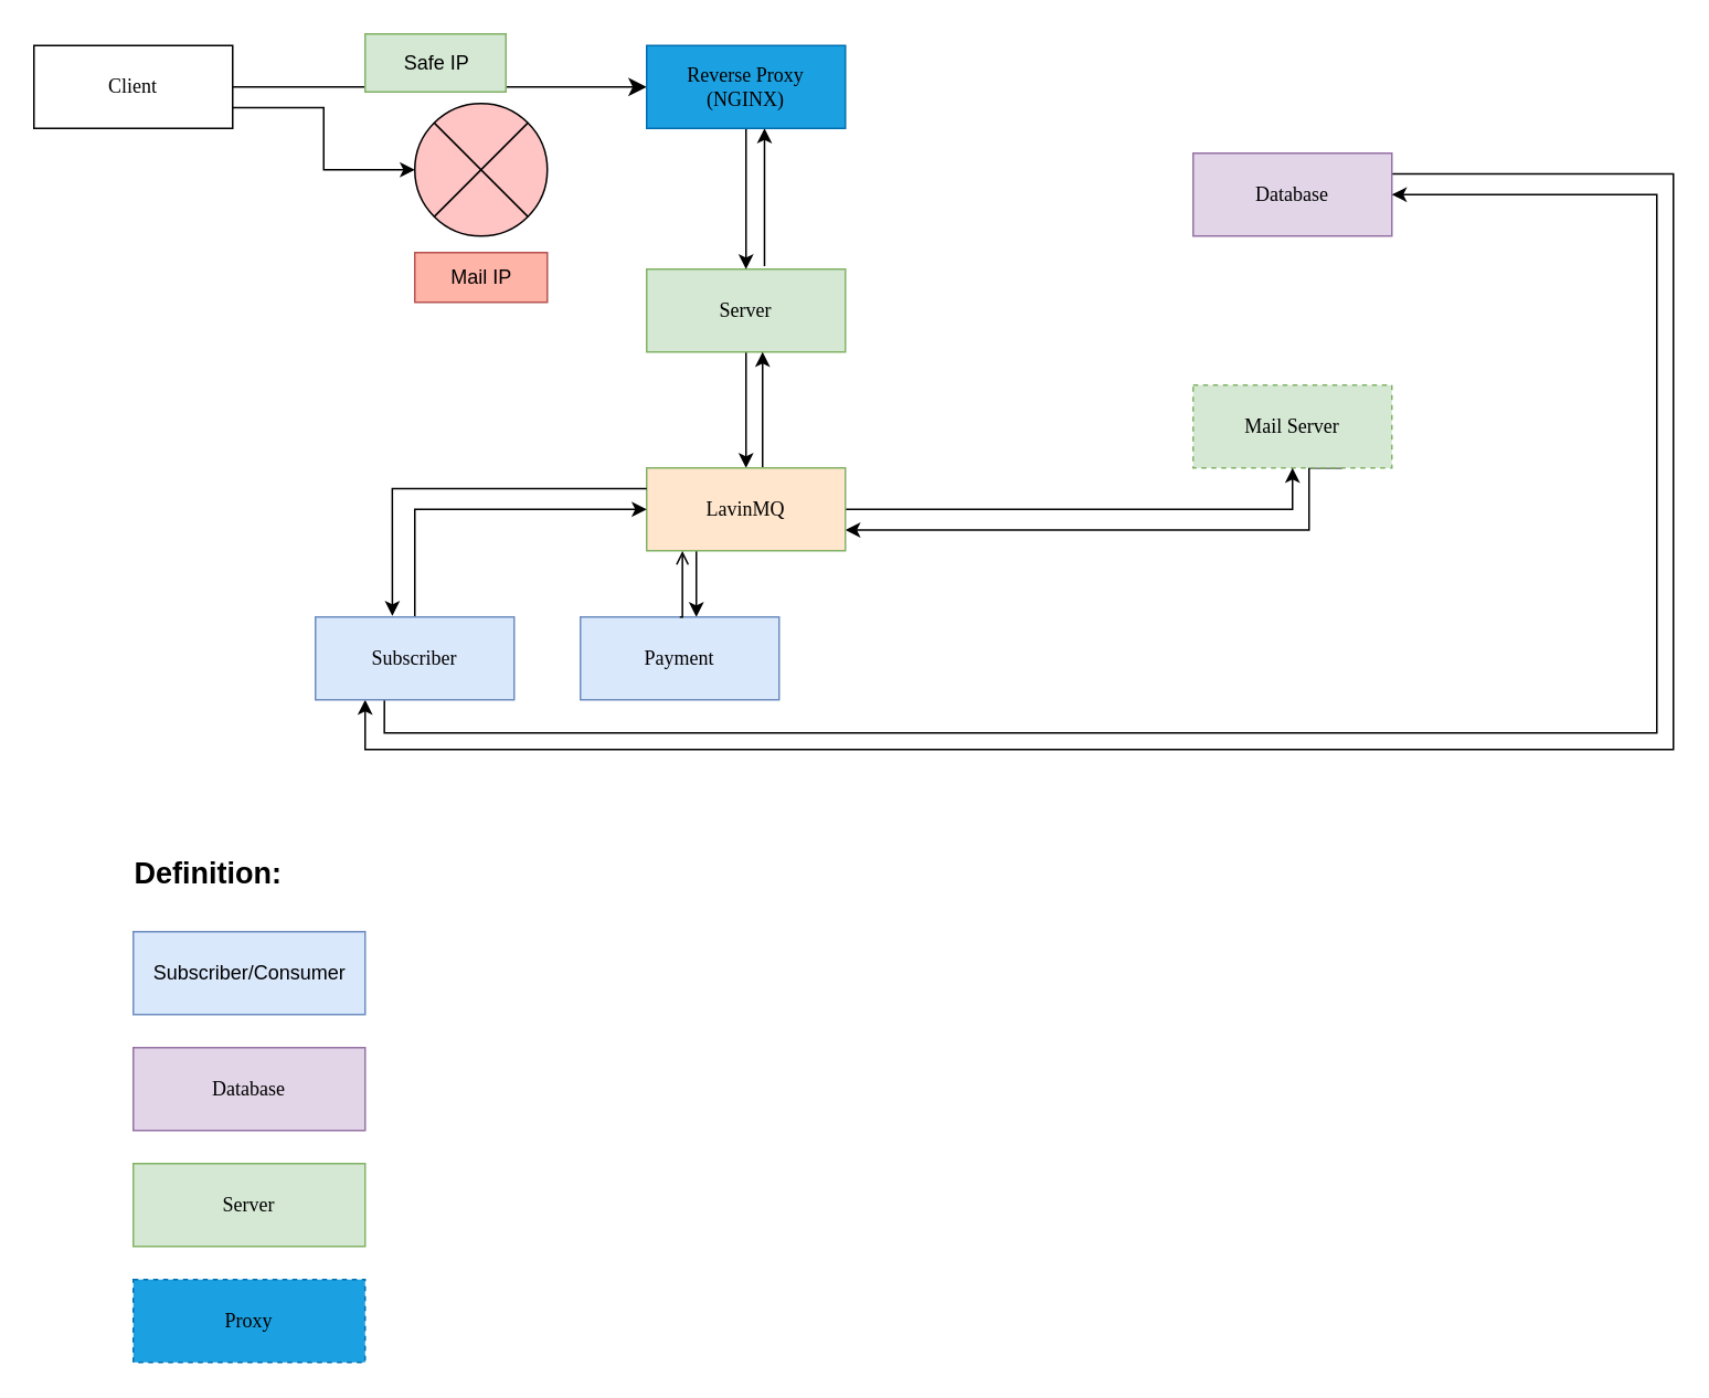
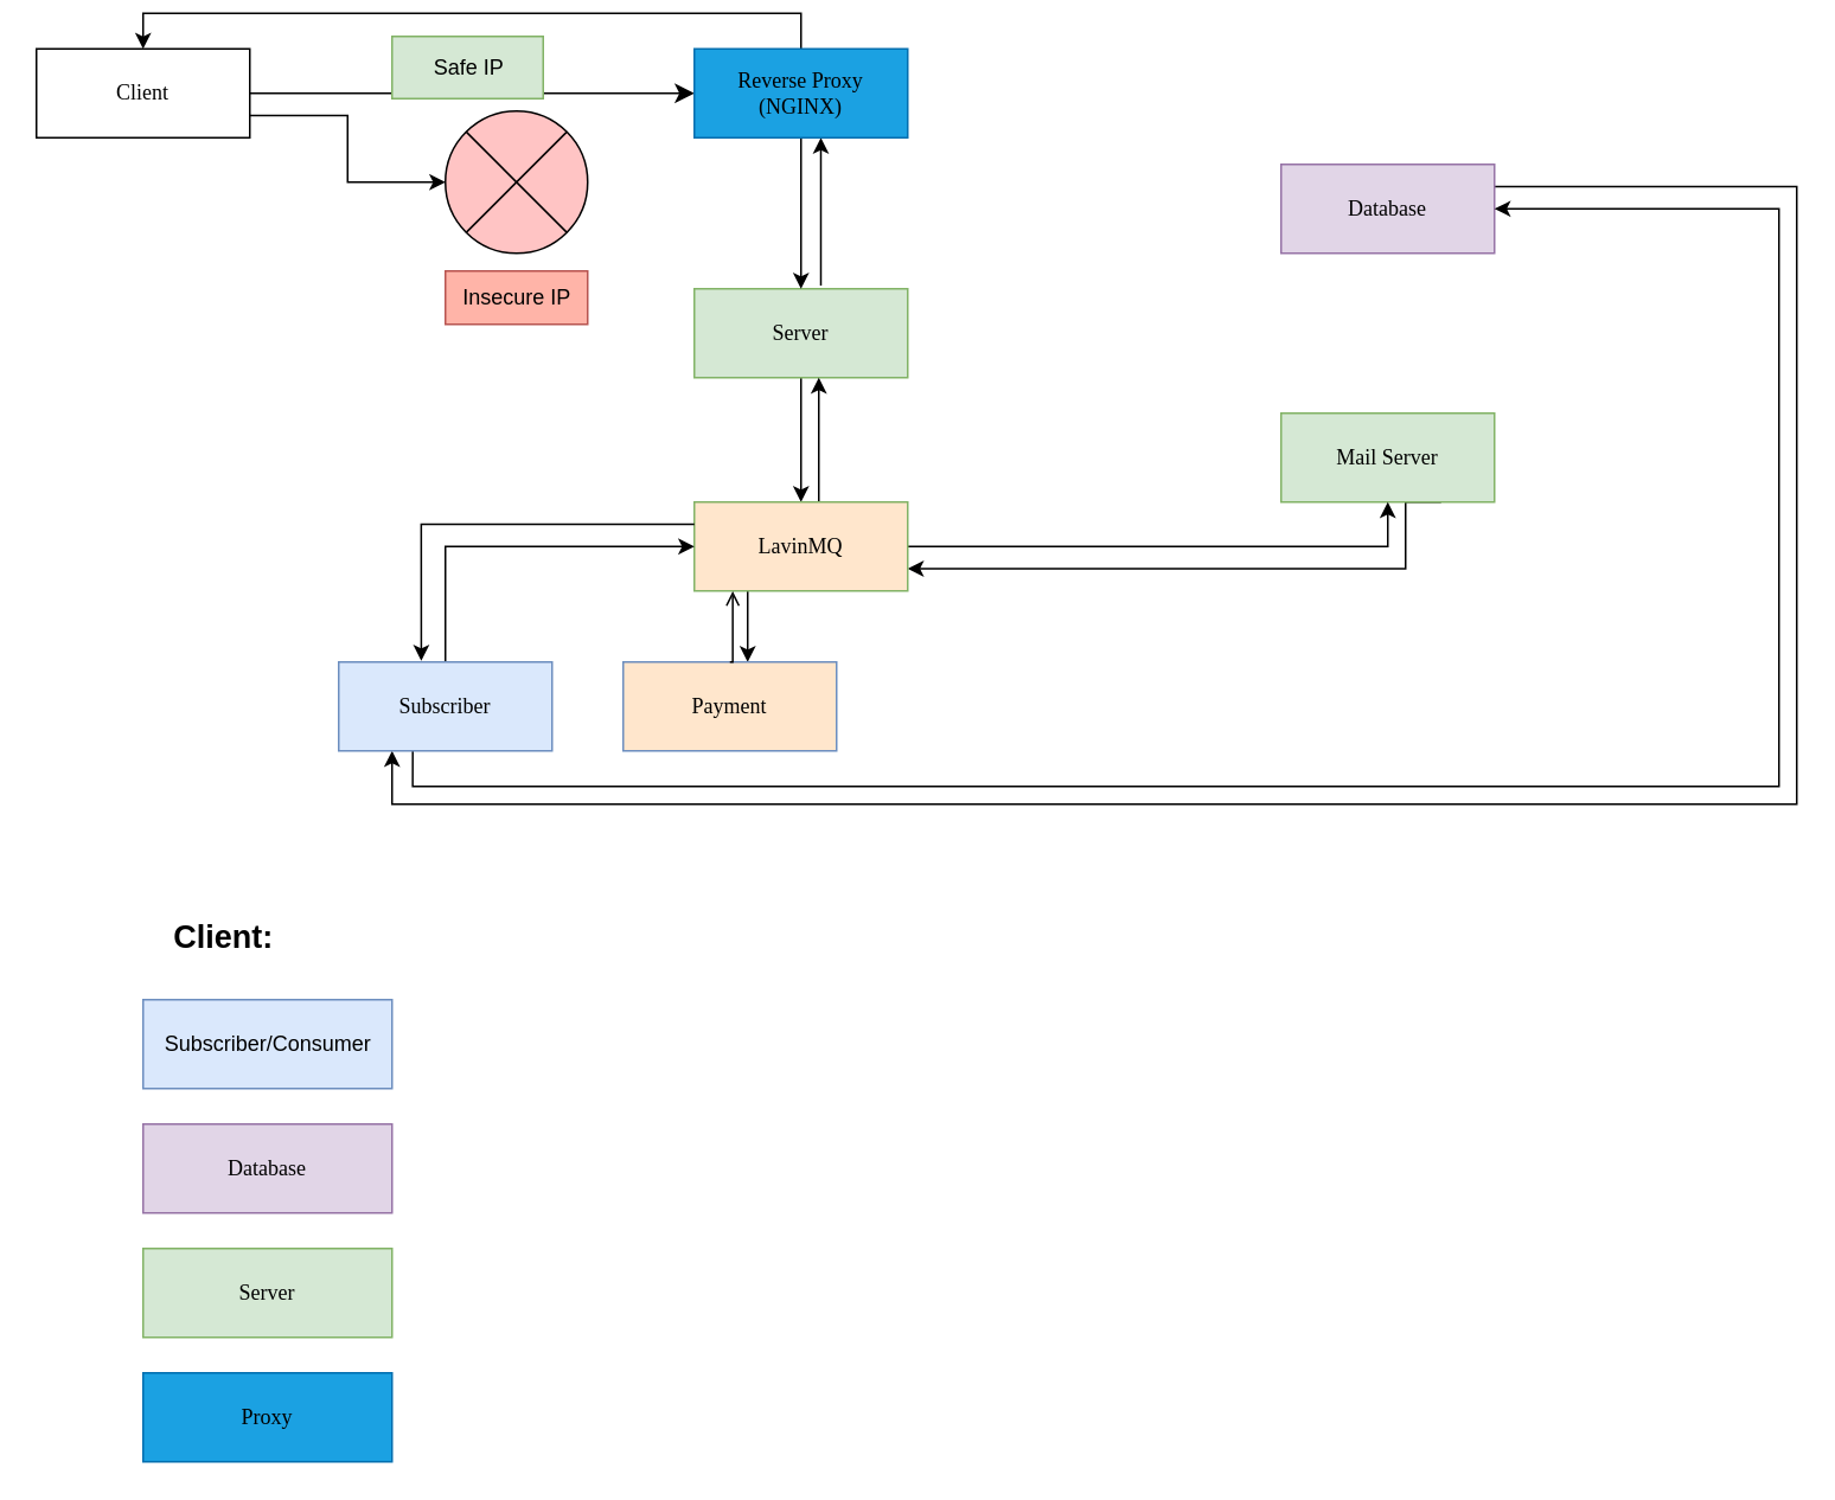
+ <mxCell id="9" style="edgeStyle=orthogonalEdgeStyle;rounded=0;orthogonalLoop=1;jettySize=auto;html=1;exitX=0.5;exitY=0;exitDx=0;exitDy=0;entryX=0.5;entryY=0;entryDx=0;entryDy=0;" parent="1" source="10" target="7" edge="1"><mxGeometry relative="1" as="geometry" /></mxCell>
- <mxCell id="16" value="Mail IP" style="text;html=1;align=center;verticalAlign=middle;resizable=0;points=[];autosize=1;strokeColor=#b85450;fillColor=#FFB4A8;gradientColor=none;" parent="1" vertex="1"><mxGeometry x="250" y="152" width="80" height="30" as="geometry" /></mxCell>
+ <mxCell id="16" value="Insecure IP" style="text;html=1;align=center;verticalAlign=middle;resizable=0;points=[];autosize=1;strokeColor=#b85450;fillColor=#FFB4A8;gradientColor=none;" parent="1" vertex="1"><mxGeometry x="250" y="152" width="80" height="30" as="geometry" /></mxCell>
- <mxCell id="14" value="Mail Server" style="whiteSpace=wrap;html=1;rounded=0;shadow=0;comic=0;labelBackgroundColor=none;strokeWidth=1;fontFamily=Verdana;fontSize=12;align=center;fillColor=#d5e8d4;strokeColor=#82b366;dashed=1;" parent="1" vertex="1"><mxGeometry x="720" y="232" width="120" height="50" as="geometry" /></mxCell>
+ <mxCell id="14" value="Mail Server" style="whiteSpace=wrap;html=1;rounded=0;shadow=0;comic=0;labelBackgroundColor=none;strokeWidth=1;fontFamily=Verdana;fontSize=12;align=center;fillColor=#d5e8d4;strokeColor=#82b366;" parent="1" vertex="1"><mxGeometry x="720" y="232" width="120" height="50" as="geometry" /></mxCell>
- <mxCell id="25" value="Payment" style="whiteSpace=wrap;html=1;rounded=0;shadow=0;comic=0;labelBackgroundColor=none;strokeWidth=1;fontFamily=Verdana;fontSize=12;align=center;fillColor=#dae8fc;strokeColor=#6c8ebf;" vertex="1" parent="1"><mxGeometry x="350" y="372" width="120" height="50" as="geometry" /></mxCell>
+ <mxCell id="25" value="Payment" style="whiteSpace=wrap;html=1;rounded=0;shadow=0;comic=0;labelBackgroundColor=none;strokeWidth=1;fontFamily=Verdana;fontSize=12;align=center;fillColor=#ffe6cc;strokeColor=#6c8ebf;" vertex="1" parent="1"><mxGeometry x="350" y="372" width="120" height="50" as="geometry" /></mxCell>
- <mxCell id="28" value="&lt;b style=&quot;font-size: 18px;&quot;&gt;Definition:&lt;/b&gt;" style="text;html=1;align=center;verticalAlign=middle;resizable=0;points=[];autosize=1;strokeColor=none;fillColor=none;fontSize=18;" vertex="1" parent="1"><mxGeometry x="70" y="507" width="110" height="40" as="geometry" /></mxCell>
+ <mxCell id="28" value="&lt;b style=&quot;font-size: 18px;&quot;&gt;Client:&lt;/b&gt;" style="text;html=1;align=center;verticalAlign=middle;resizable=0;points=[];autosize=1;strokeColor=none;fillColor=none;fontSize=18;" vertex="1" parent="1"><mxGeometry x="70" y="507" width="110" height="40" as="geometry" /></mxCell>
- <mxCell id="33" value="Proxy" style="whiteSpace=wrap;html=1;rounded=0;shadow=0;comic=0;labelBackgroundColor=none;strokeWidth=1;fontFamily=Verdana;fontSize=12;align=center;fillColor=#1ba1e2;fontColor=#000000;strokeColor=#006EAF;labelBorderColor=none;dashed=1;" vertex="1" parent="1"><mxGeometry x="80" y="772" width="140" height="50" as="geometry" /></mxCell>
+ <mxCell id="33" value="Proxy" style="whiteSpace=wrap;html=1;rounded=0;shadow=0;comic=0;labelBackgroundColor=none;strokeWidth=1;fontFamily=Verdana;fontSize=12;align=center;fillColor=#1ba1e2;fontColor=#000000;strokeColor=#006EAF;labelBorderColor=none;" vertex="1" parent="1"><mxGeometry x="80" y="772" width="140" height="50" as="geometry" /></mxCell>
